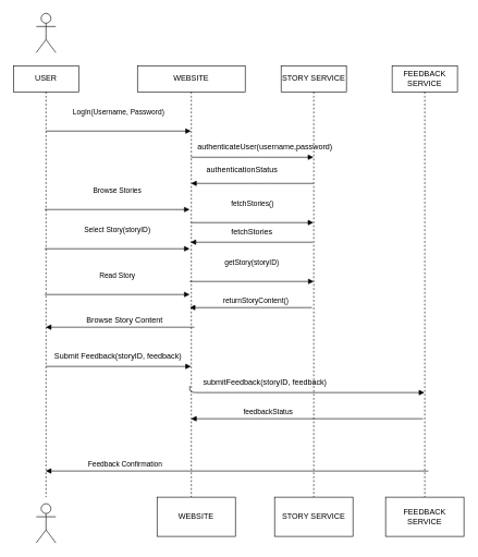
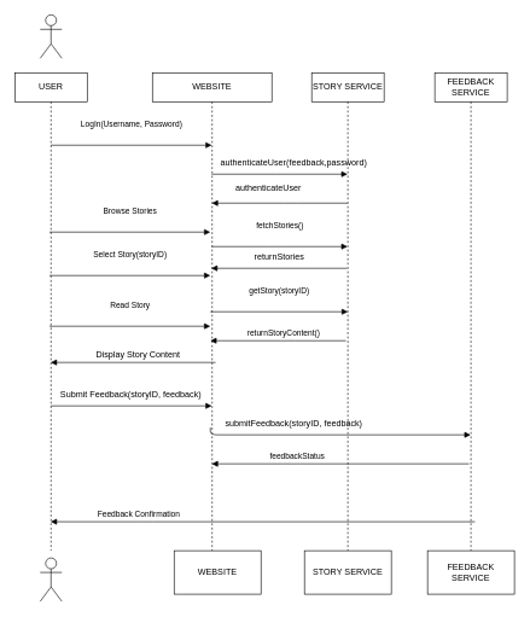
- <mxCell id="14" value="authenticateUser(username,password)" style="text;html=1;align=center;verticalAlign=middle;resizable=0;points=[];autosize=1;strokeColor=none;fillColor=none;" vertex="1" parent="1"><mxGeometry x="290" y="210" width="230" height="30" as="geometry" /></mxCell>
+ <mxCell id="14" value="authenticateUser(feedback,password)" style="text;html=1;align=center;verticalAlign=middle;resizable=0;points=[];autosize=1;strokeColor=none;fillColor=none;" vertex="1" parent="1"><mxGeometry x="290" y="210" width="230" height="30" as="geometry" /></mxCell>
- <mxCell id="16" value="authenticationStatus" style="text;html=1;align=center;verticalAlign=middle;resizable=0;points=[];autosize=1;strokeColor=none;fillColor=none;" vertex="1" parent="1"><mxGeometry x="305" y="245" width="130" height="30" as="geometry" /></mxCell>
+ <mxCell id="16" value="authenticateUser" style="text;html=1;align=center;verticalAlign=middle;resizable=0;points=[];autosize=1;strokeColor=none;fillColor=none;" vertex="1" parent="1"><mxGeometry x="305" y="245" width="130" height="30" as="geometry" /></mxCell>
- <mxCell id="18" value="fetchStories" style="text;html=1;align=center;verticalAlign=middle;resizable=0;points=[];autosize=1;strokeColor=none;fillColor=none;" vertex="1" parent="1"><mxGeometry x="340" y="340" width="90" height="30" as="geometry" /></mxCell>
+ <mxCell id="18" value="returnStories" style="text;html=1;align=center;verticalAlign=middle;resizable=0;points=[];autosize=1;strokeColor=none;fillColor=none;" vertex="1" parent="1"><mxGeometry x="340" y="340" width="90" height="30" as="geometry" /></mxCell>
- <mxCell id="25" value="Browse Story Content" style="text;html=1;align=center;verticalAlign=middle;resizable=0;points=[];autosize=1;strokeColor=none;fillColor=none;" vertex="1" parent="1"><mxGeometry x="120" y="475" width="140" height="30" as="geometry" /></mxCell>
+ <mxCell id="25" value="Display Story Content" style="text;html=1;align=center;verticalAlign=middle;resizable=0;points=[];autosize=1;strokeColor=none;fillColor=none;" vertex="1" parent="1"><mxGeometry x="120" y="475" width="140" height="30" as="geometry" /></mxCell>
